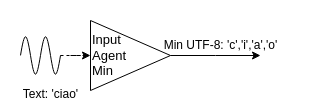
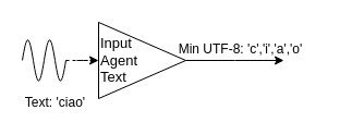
- <mxCell id="3" value="&lt;font style=&quot;font-size: 13px;&quot;&gt;Input&amp;nbsp;&lt;/font&gt;&lt;div style=&quot;font-size: 13px;&quot;&gt;&lt;font style=&quot;font-size: 13px;&quot;&gt;&lt;font style=&quot;font-size: 13px;&quot;&gt;Agen&lt;/font&gt;&lt;span style=&quot;background-color: initial;&quot;&gt;t&lt;/span&gt;&lt;/font&gt;&lt;/div&gt;&lt;div style=&quot;font-size: 13px;&quot;&gt;&lt;font style=&quot;font-size: 13px;&quot;&gt;&lt;span style=&quot;background-color: initial;&quot;&gt;Min&lt;/span&gt;&lt;/font&gt;&lt;/div&gt;" style="triangle;whiteSpace=wrap;html=1;align=left;" parent="1" vertex="1"><mxGeometry x="90" y="20" width="80" height="70" as="geometry" /></mxCell>
+ <mxCell id="3" value="&lt;font style=&quot;font-size: 13px;&quot;&gt;Input&amp;nbsp;&lt;/font&gt;&lt;div style=&quot;font-size: 13px;&quot;&gt;&lt;font style=&quot;font-size: 13px;&quot;&gt;&lt;font style=&quot;font-size: 13px;&quot;&gt;Agen&lt;/font&gt;&lt;span style=&quot;background-color: initial;&quot;&gt;t&lt;/span&gt;&lt;/font&gt;&lt;/div&gt;&lt;div style=&quot;font-size: 13px;&quot;&gt;&lt;font style=&quot;font-size: 13px;&quot;&gt;&lt;span style=&quot;background-color: initial;&quot;&gt;Text&lt;/span&gt;&lt;/font&gt;&lt;/div&gt;" style="triangle;whiteSpace=wrap;html=1;align=left;" parent="1" vertex="1"><mxGeometry x="90" y="20" width="80" height="70" as="geometry" /></mxCell>
